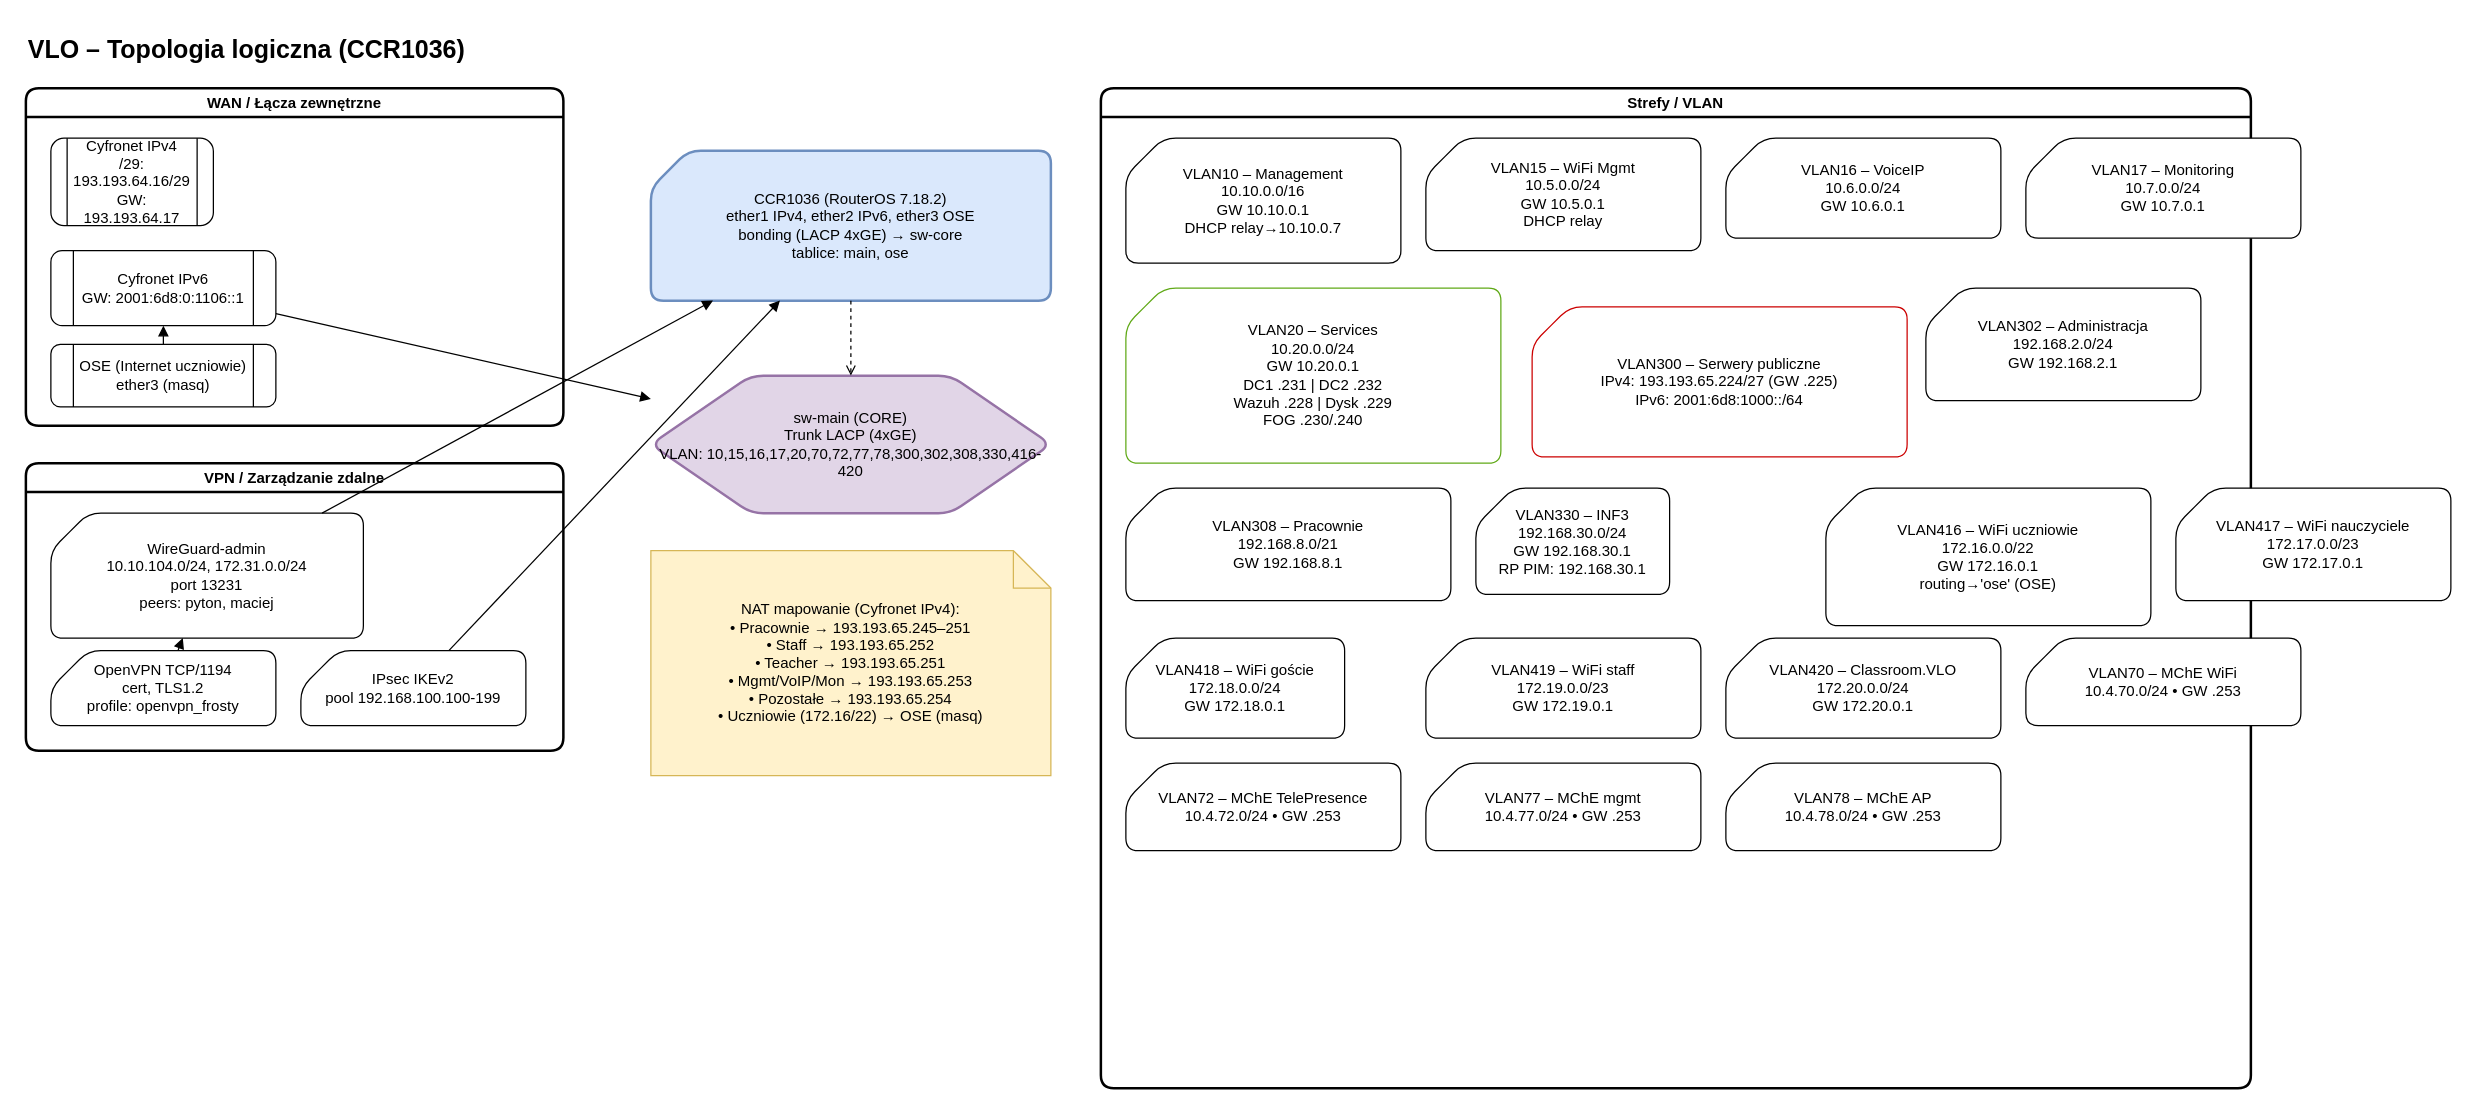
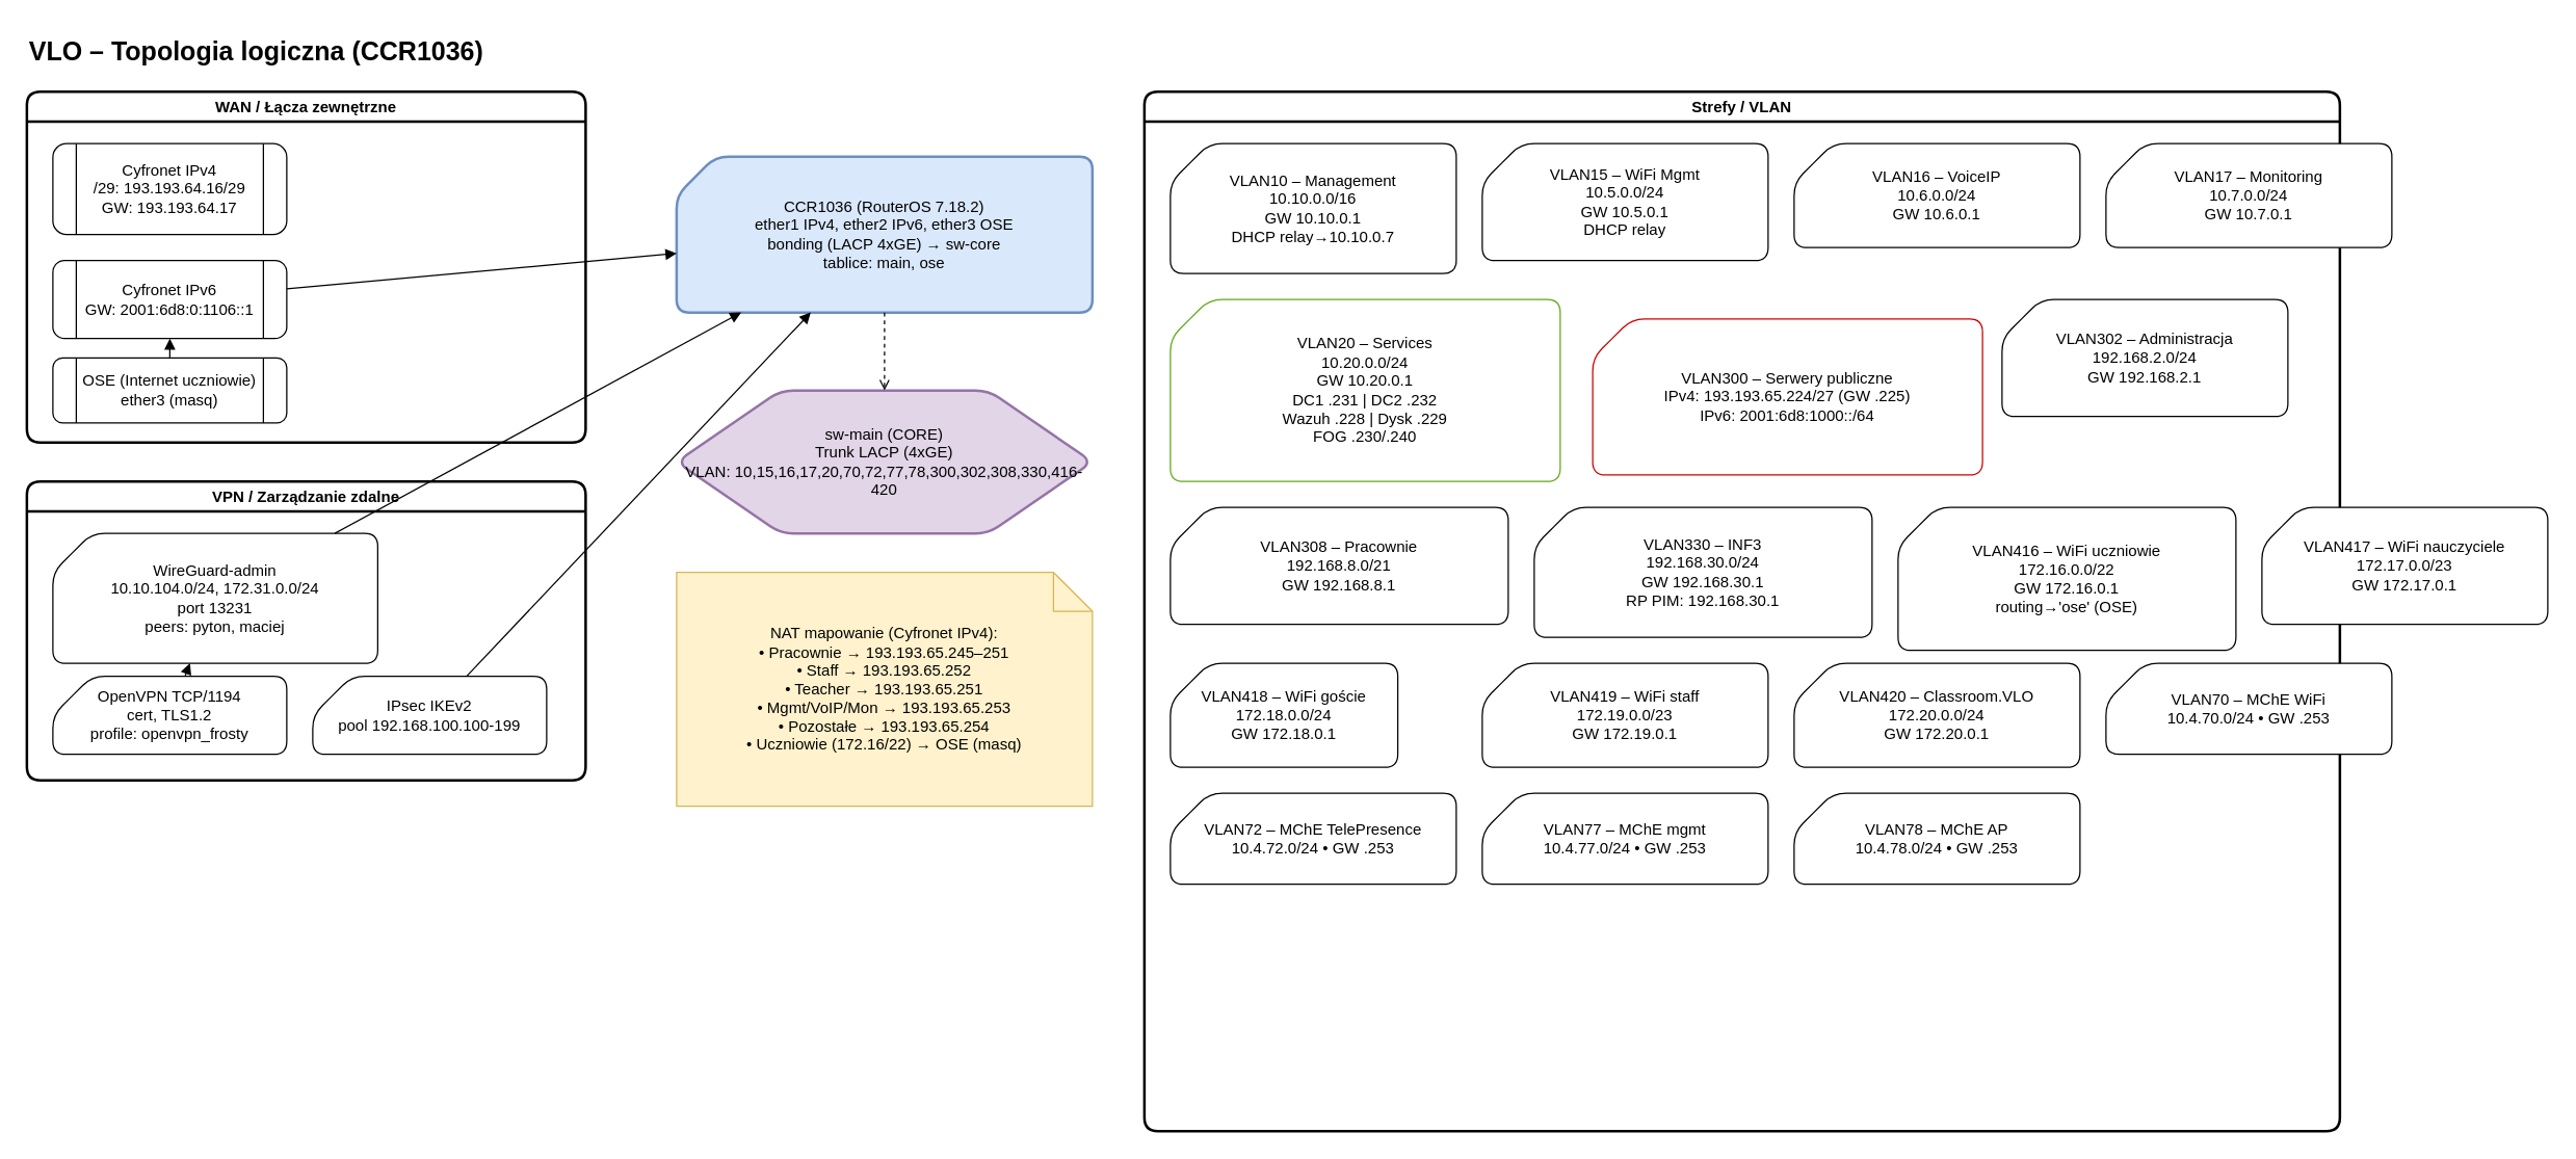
- <mxCell id="4" value="Cyfronet IPv4&#10;/29: 193.193.64.16/29&#10;GW: 193.193.64.17" style="shape=process;whiteSpace=wrap;rounded=1;html=1;" vertex="1" parent="3"><mxGeometry x="20" y="40" width="130" height="70" as="geometry" /></mxCell>
+ <mxCell id="4" value="Cyfronet IPv4&#10;/29: 193.193.64.16/29&#10;GW: 193.193.64.17" style="shape=process;whiteSpace=wrap;rounded=1;html=1;" vertex="1" parent="3"><mxGeometry x="20" y="40" width="180" height="70" as="geometry" /></mxCell>
- <mxCell id="8" edge="1" parent="1" source="5" target="10" style="endArrow=block;endFill=1;"><mxGeometry relative="1" as="geometry" /></mxCell>
+ <mxCell id="8" edge="1" parent="1" source="5" target="7" style="endArrow=block;endFill=1;"><mxGeometry relative="1" as="geometry" /></mxCell>
- <mxCell id="21" value="VLAN330 – INF3&#10;192.168.30.0/24&#10;GW 192.168.30.1&#10;RP PIM: 192.168.30.1" style="shape=card;whiteSpace=wrap;html=1;rounded=1;" vertex="1" parent="12"><mxGeometry x="300" y="320" width="155" height="85" as="geometry" /></mxCell>
+ <mxCell id="21" value="VLAN330 – INF3&#10;192.168.30.0/24&#10;GW 192.168.30.1&#10;RP PIM: 192.168.30.1" style="shape=card;whiteSpace=wrap;html=1;rounded=1;" vertex="1" parent="12"><mxGeometry x="300" y="320" width="260" height="100" as="geometry" /></mxCell>
